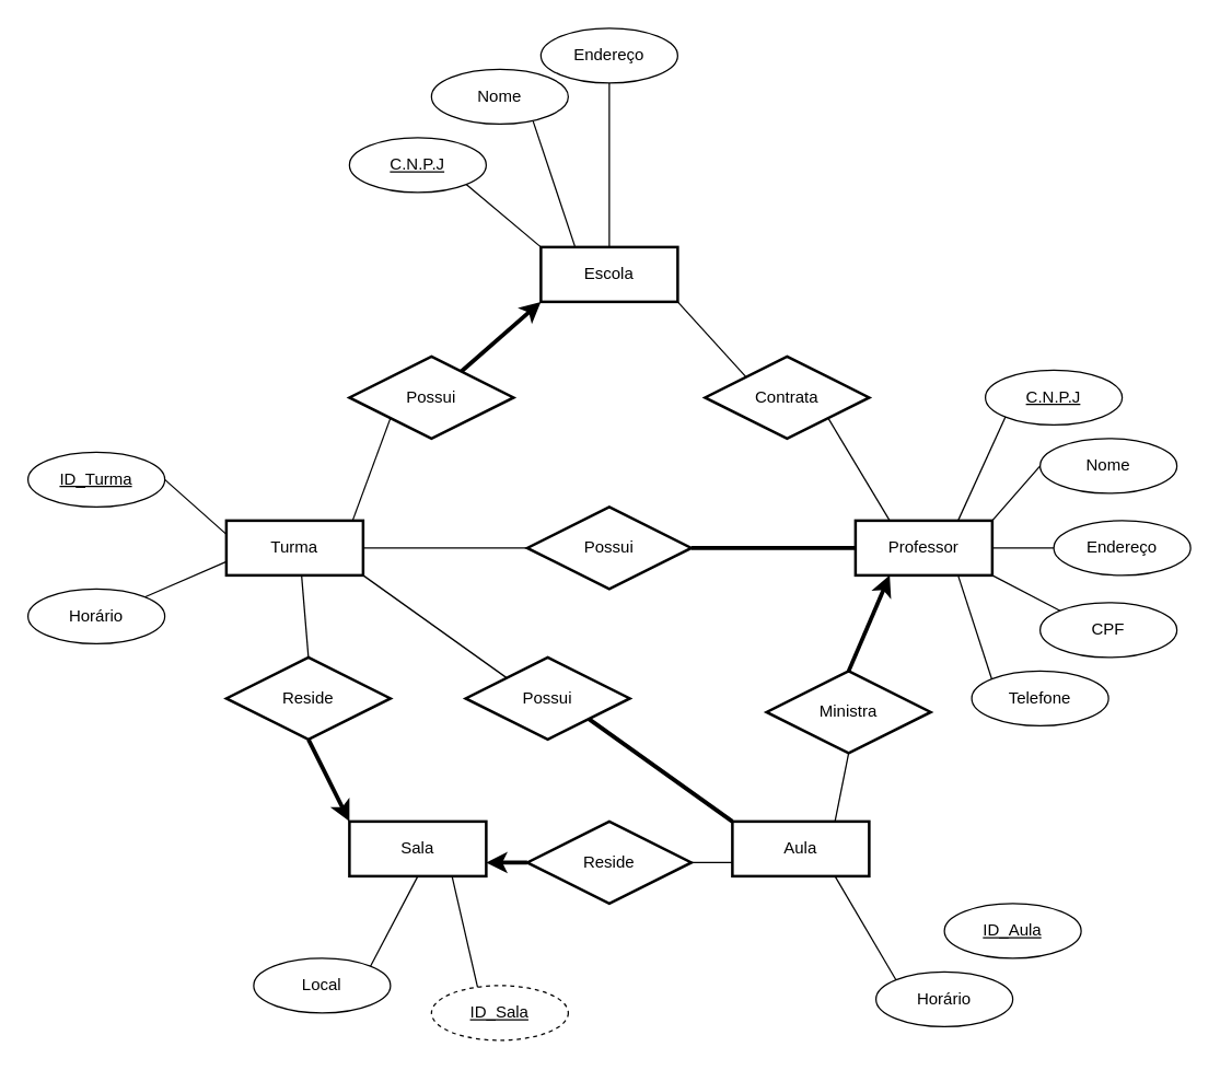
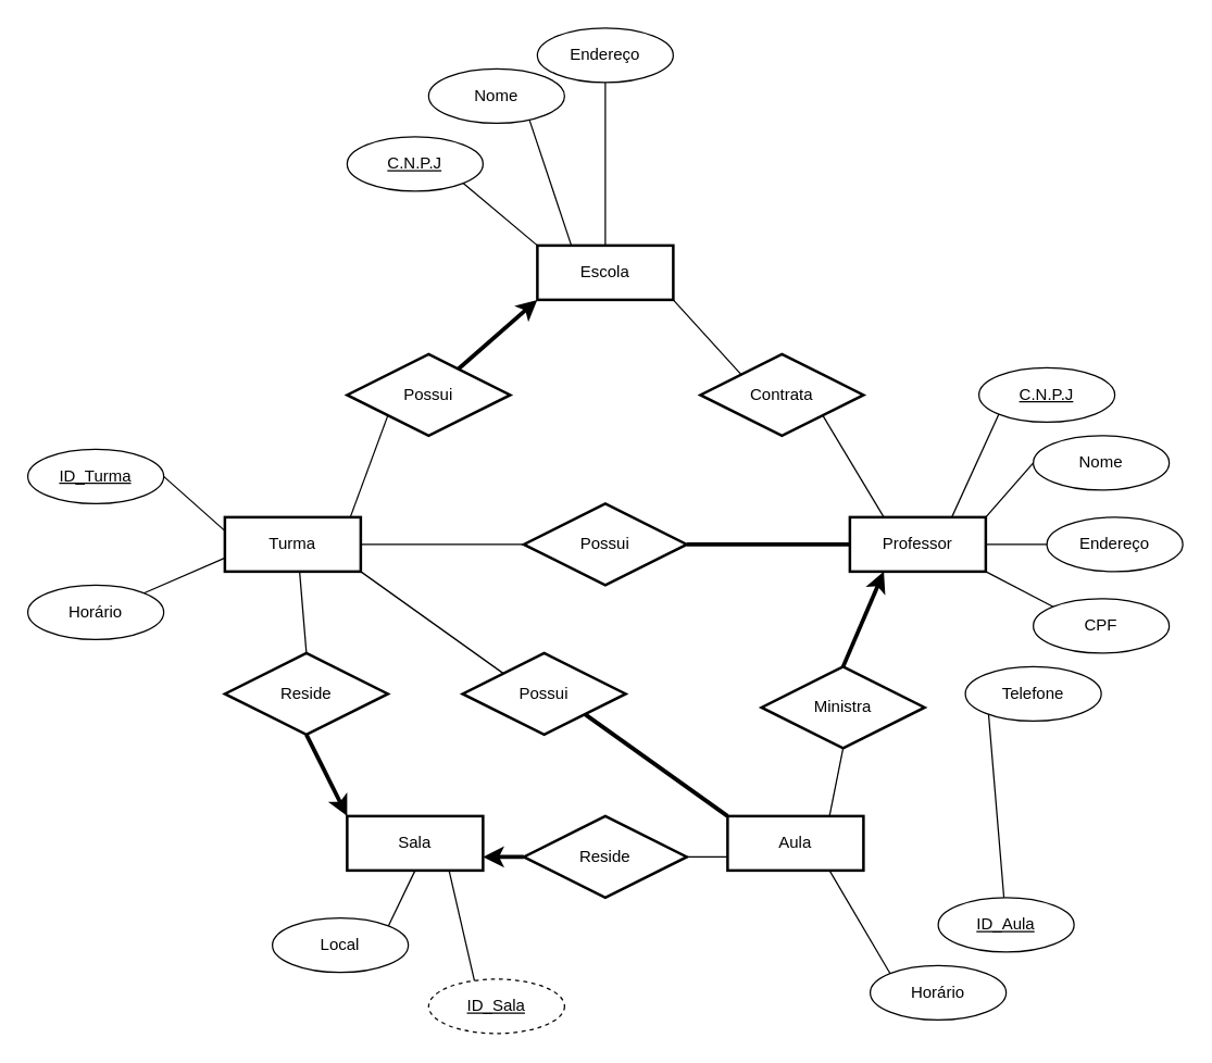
- <mxCell id="31" style="rounded=0;orthogonalLoop=1;jettySize=auto;html=1;exitX=0;exitY=0;exitDx=0;exitDy=0;entryX=0.75;entryY=1;entryDx=0;entryDy=0;endArrow=none;endFill=0;" edge="1" parent="1" source="32" target="8"><mxGeometry relative="1" as="geometry" /></mxCell>
+ <mxCell id="31" style="rounded=0;orthogonalLoop=1;jettySize=auto;html=1;exitX=0;exitY=0;exitDx=0;exitDy=0;endArrow=none;endFill=0;" edge="1" parent="1" source="32" target="33"><mxGeometry relative="1" as="geometry" /></mxCell>
- <mxCell id="52" value="Local" style="ellipse;whiteSpace=wrap;html=1;align=center;" vertex="1" parent="1"><mxGeometry x="185" y="700" width="100" height="40" as="geometry" /></mxCell>
+ <mxCell id="52" value="Local" style="ellipse;whiteSpace=wrap;html=1;align=center;" vertex="1" parent="1"><mxGeometry x="200" y="675" width="100" height="40" as="geometry" /></mxCell>
